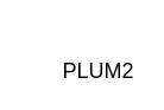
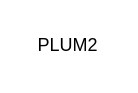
- <mxCell id="2" value="PLUM2" style="text;html=1;strokeColor=none;fillColor=none;align=center;verticalAlign=middle;whiteSpace=wrap;rounded=0;" vertex="1" parent="1"><mxGeometry x="30" y="30" width="50" height="20" as="geometry" /></mxCell>
+ <mxCell id="2" value="PLUM2" style="text;html=1;strokeColor=none;fillColor=none;align=center;verticalAlign=middle;whiteSpace=wrap;rounded=0;" vertex="1" parent="1"><mxGeometry x="20" y="20" width="50" height="20" as="geometry" /></mxCell>
